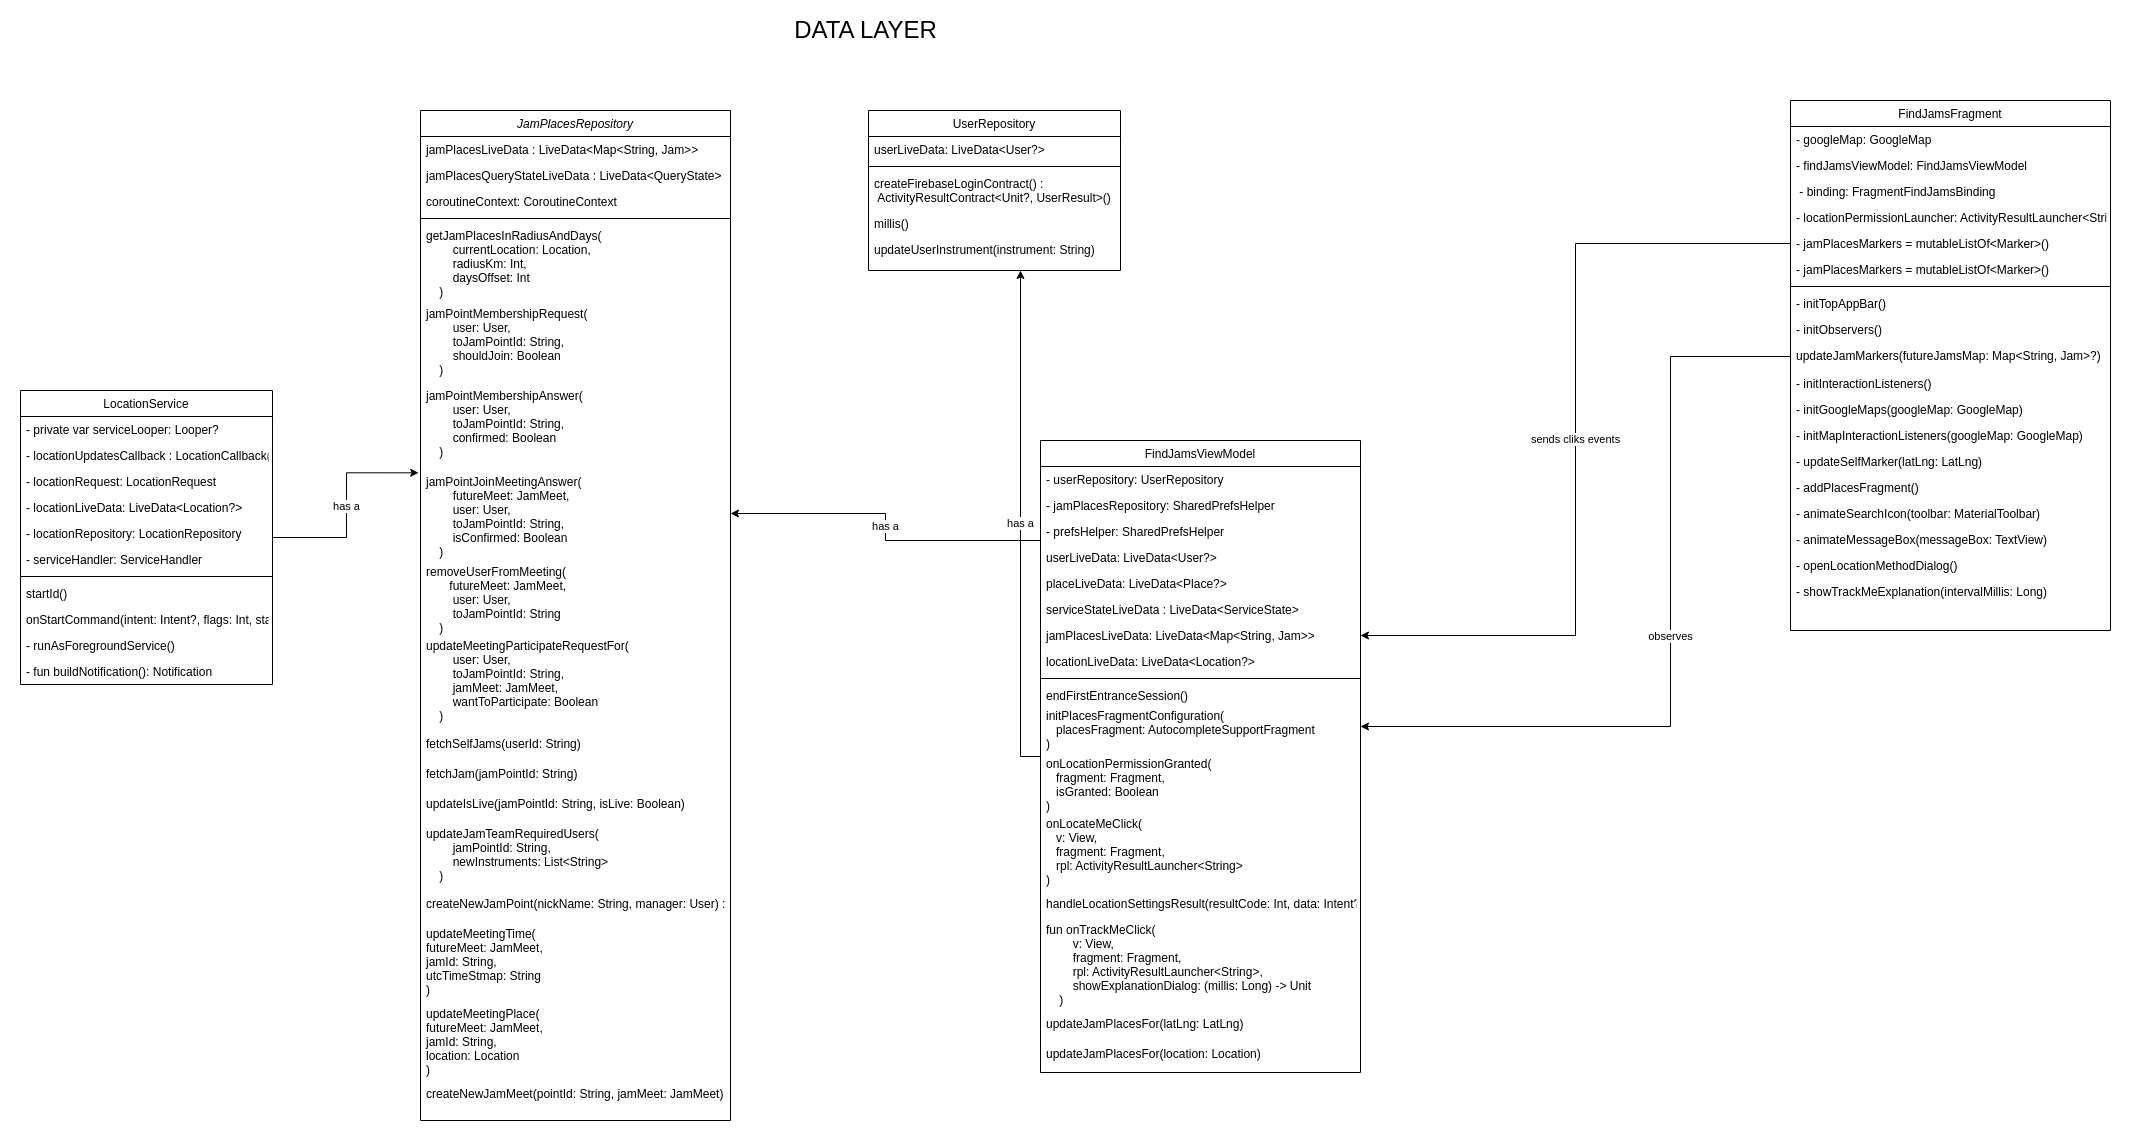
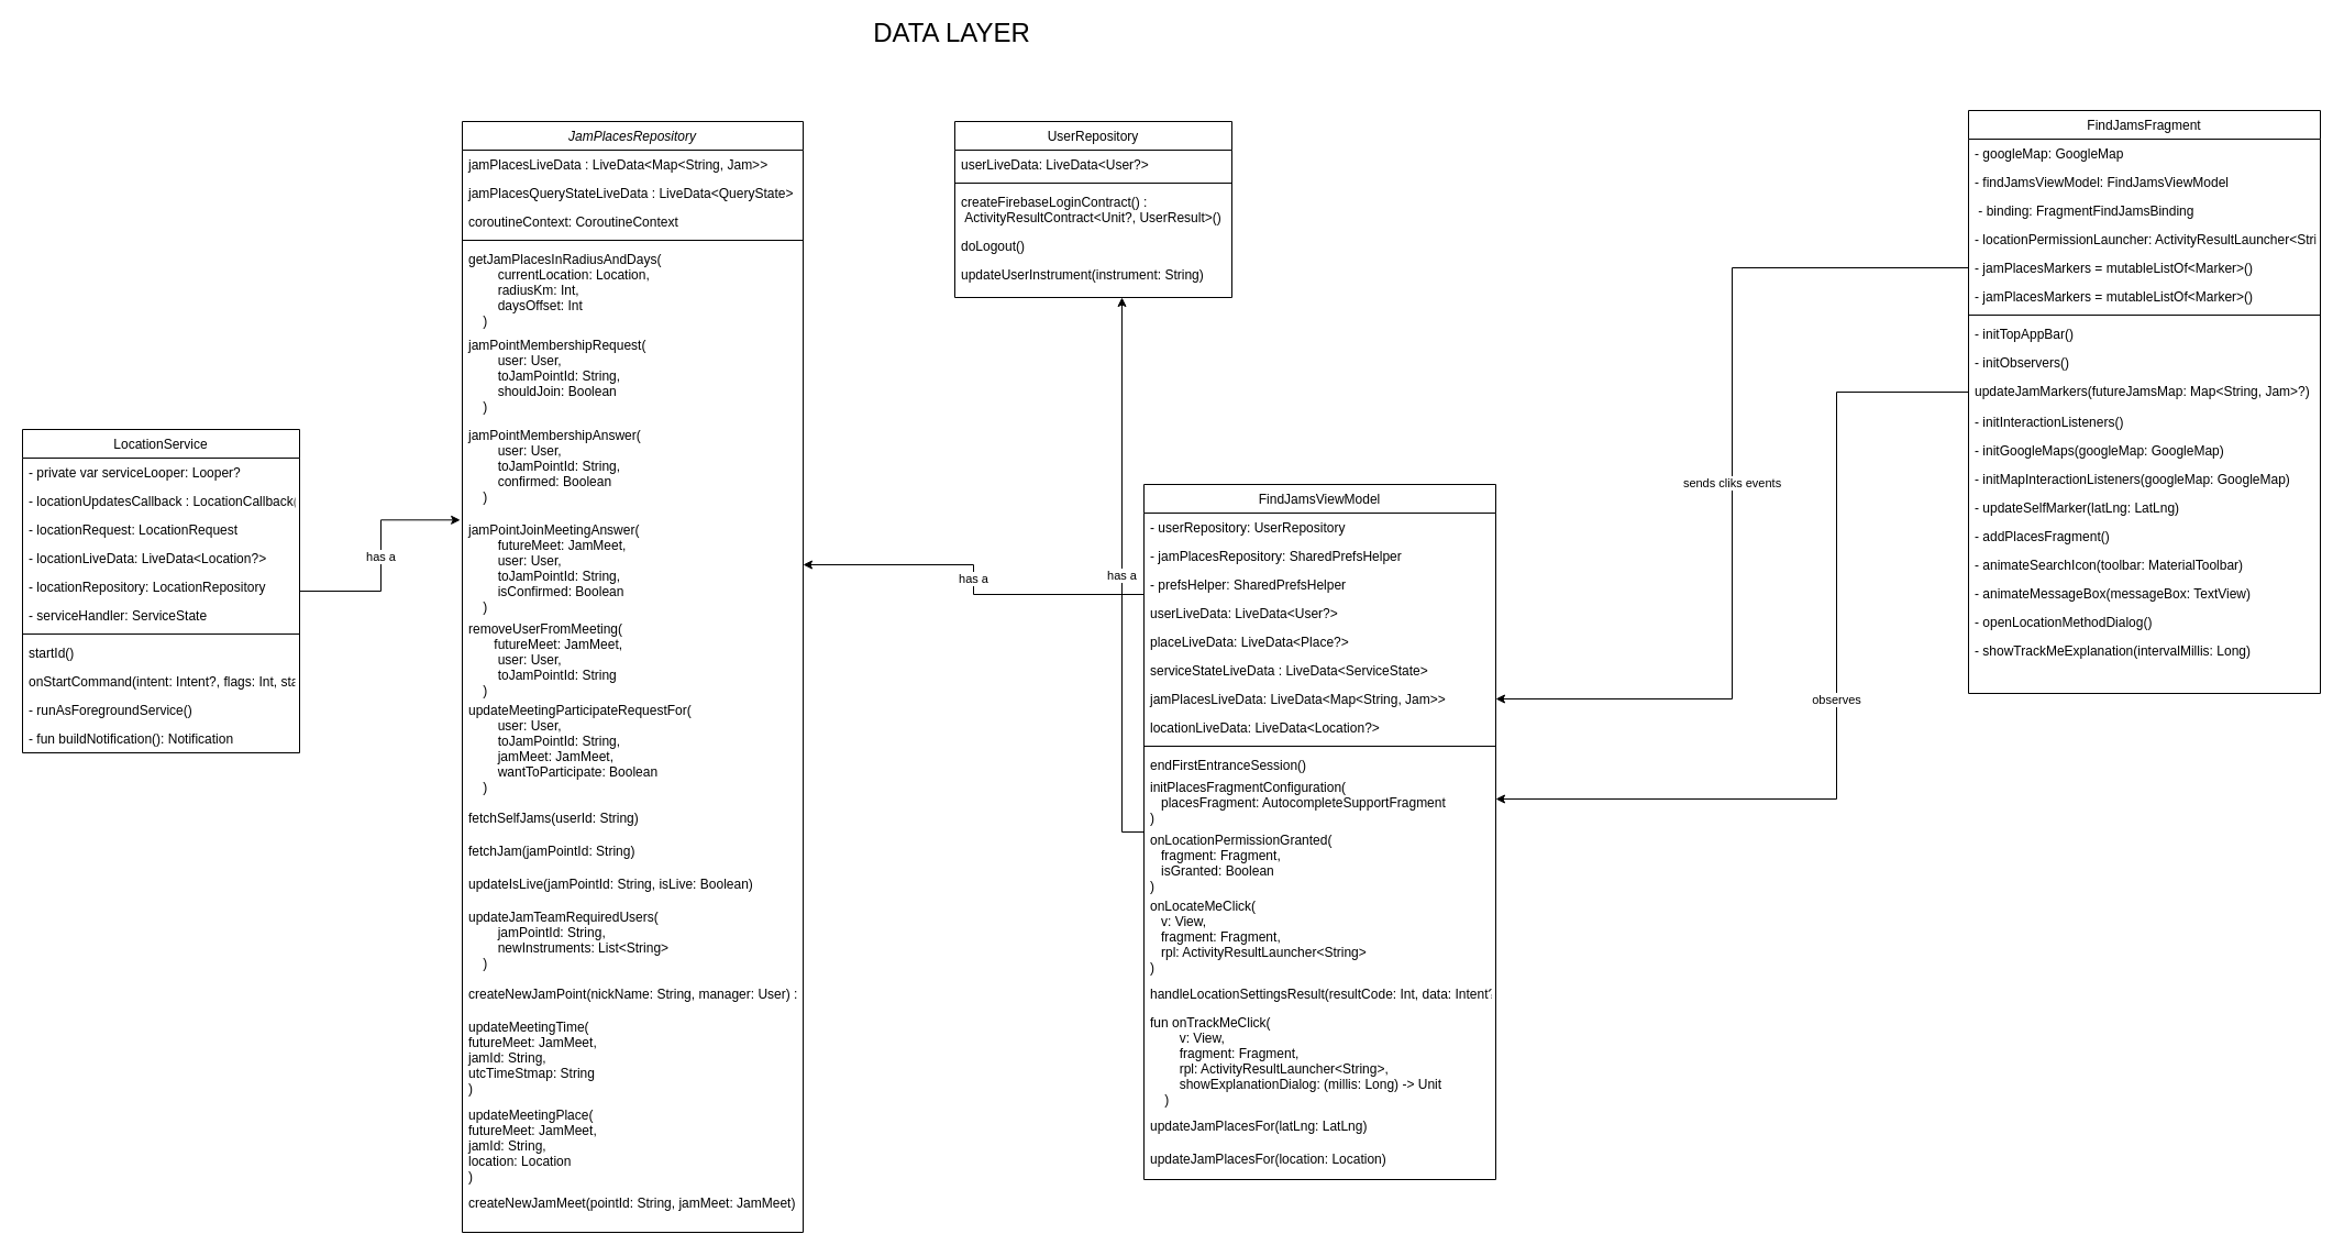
- <mxCell id="25" value="millis()" style="text;align=left;verticalAlign=top;spacingLeft=4;spacingRight=4;overflow=hidden;rotatable=0;points=[[0,0.5],[1,0.5]];portConstraint=eastwest;" parent="21" vertex="1"><mxGeometry y="100" width="252" height="26" as="geometry" /></mxCell>
+ <mxCell id="25" value="doLogout()" style="text;align=left;verticalAlign=top;spacingLeft=4;spacingRight=4;overflow=hidden;rotatable=0;points=[[0,0.5],[1,0.5]];portConstraint=eastwest;" parent="21" vertex="1"><mxGeometry y="100" width="252" height="26" as="geometry" /></mxCell>
- <mxCell id="34" value="- serviceHandler: ServiceHandler" style="text;align=left;verticalAlign=top;spacingLeft=4;spacingRight=4;overflow=hidden;rotatable=0;points=[[0,0.5],[1,0.5]];portConstraint=eastwest;" vertex="1" parent="28"><mxGeometry y="156" width="252" height="26" as="geometry" /></mxCell>
+ <mxCell id="34" value="- serviceHandler: ServiceState" style="text;align=left;verticalAlign=top;spacingLeft=4;spacingRight=4;overflow=hidden;rotatable=0;points=[[0,0.5],[1,0.5]];portConstraint=eastwest;" vertex="1" parent="28"><mxGeometry y="156" width="252" height="26" as="geometry" /></mxCell>
